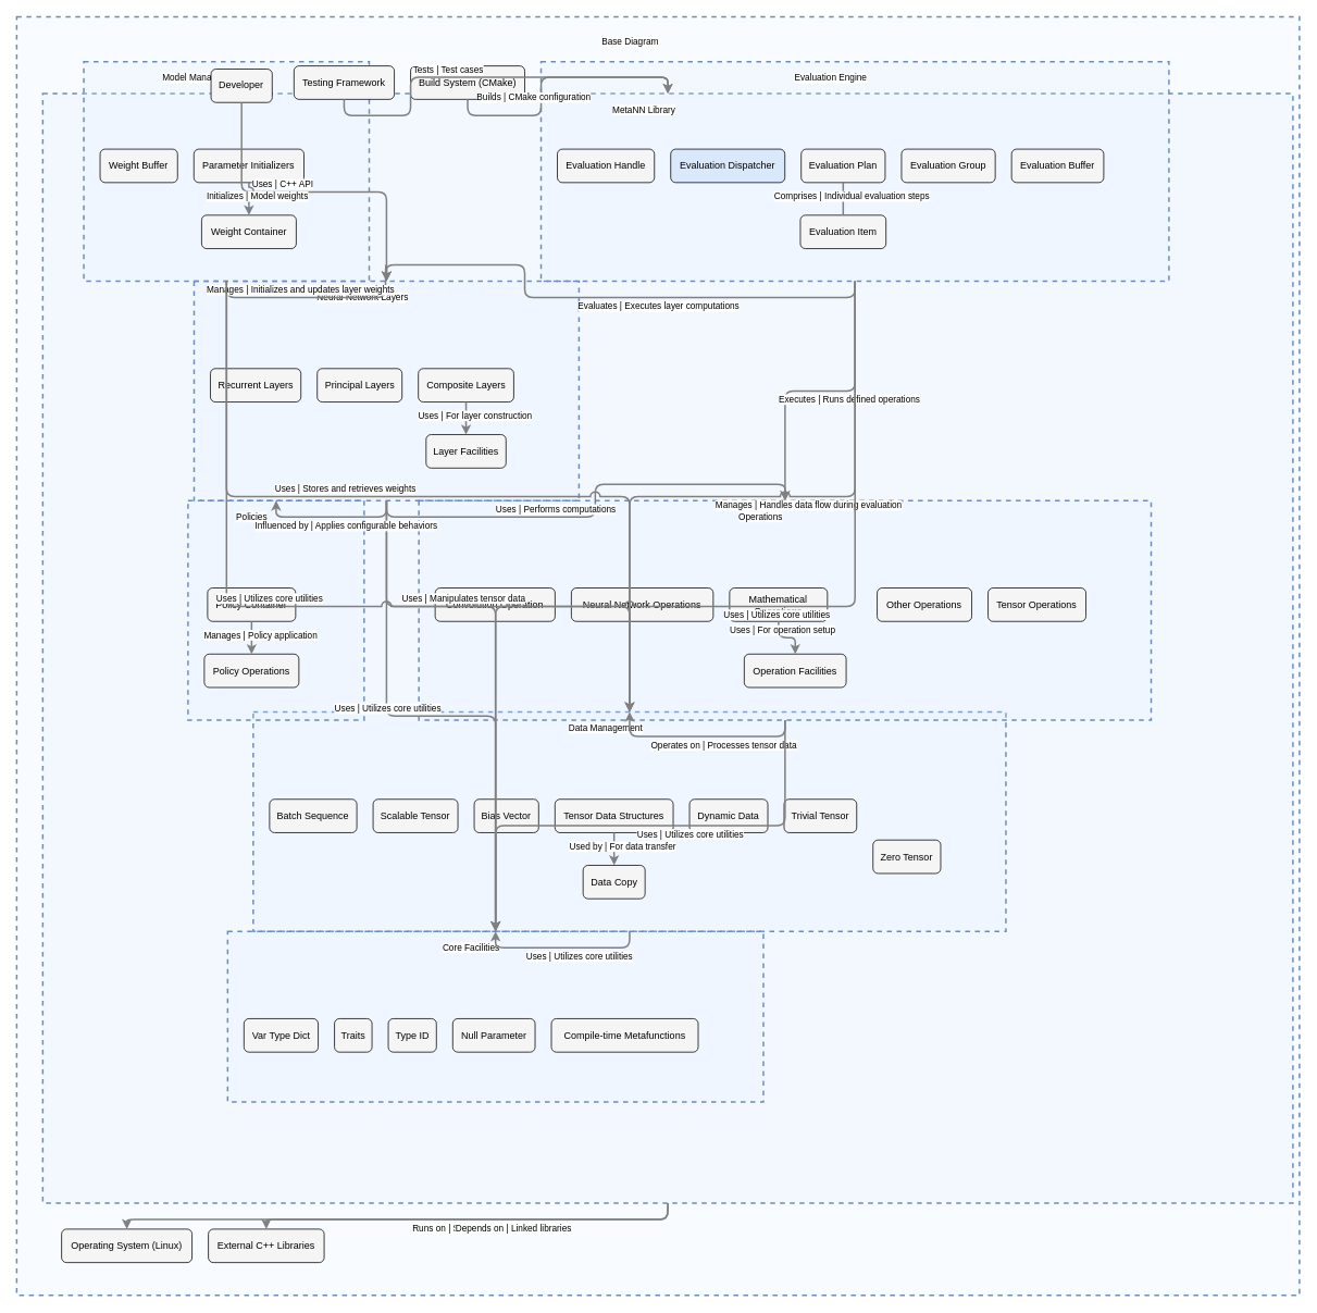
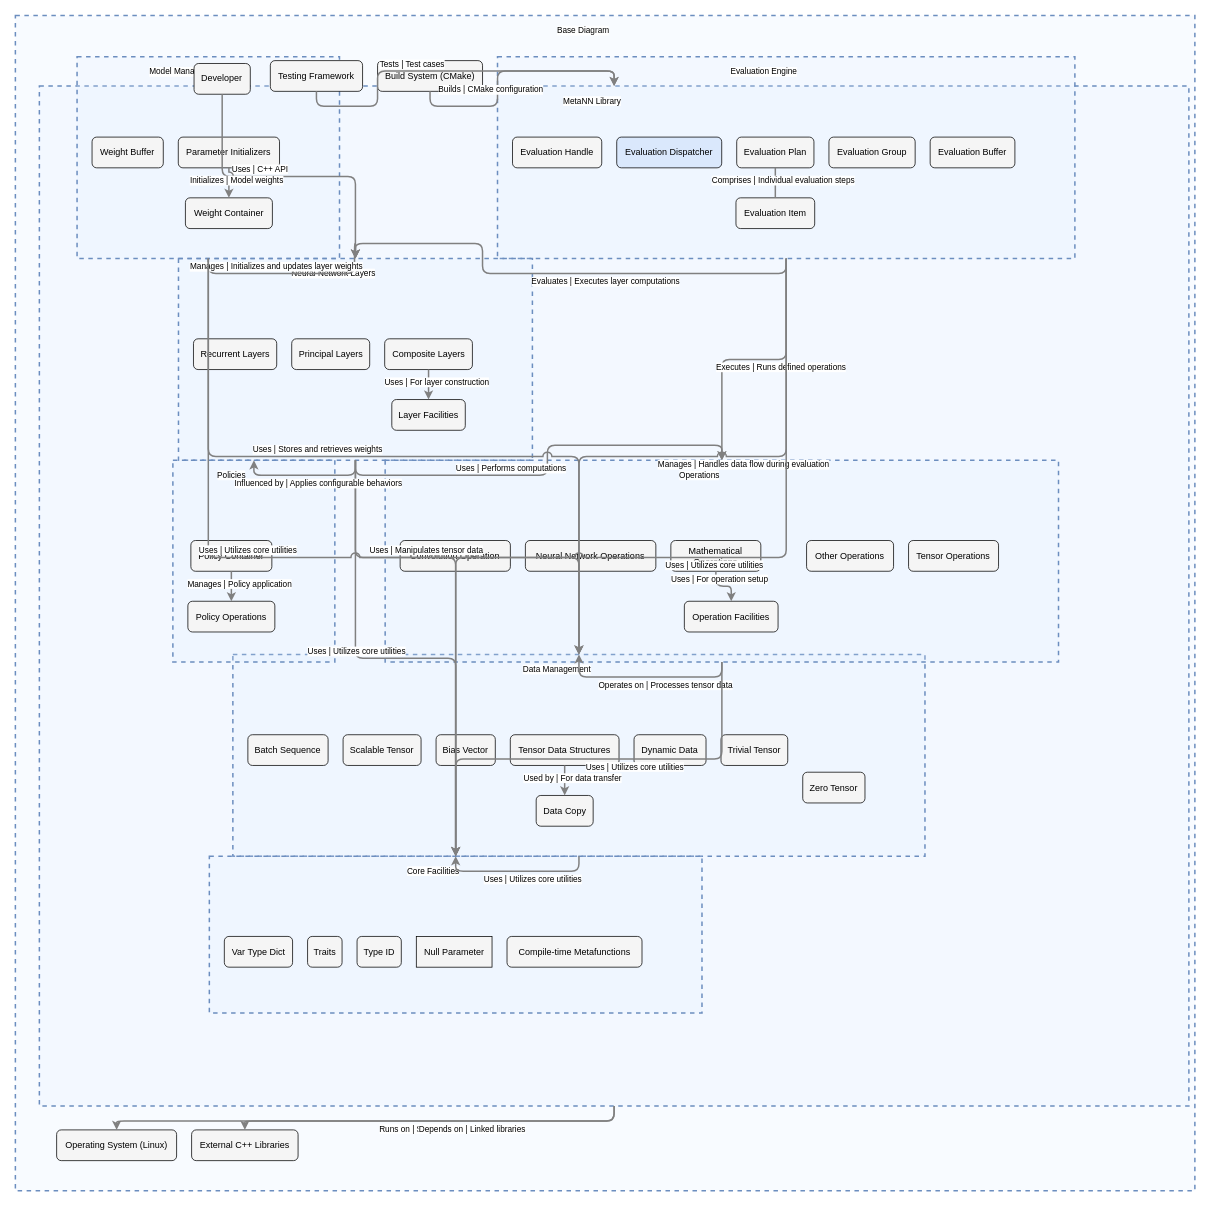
- <mxCell id="19" value="Base Diagram" style="edgeLabel;html=1;align=center;verticalAlign=middle;resizable=0;labelBackgroundColor=white;spacing=5" vertex="1" parent="1"><mxGeometry x="23" y="38" width="1497" height="24" as="geometry" /></mxCell>
+ <mxCell id="19" value="Base Diagram" style="edgeLabel;html=1;align=center;verticalAlign=middle;resizable=0;labelBackgroundColor=white;spacing=5" vertex="1" parent="1"><mxGeometry x="28" y="28" width="1497" height="24" as="geometry" /></mxCell>
- <mxCell id="42" value="Null Parameter" style="rounded=1;whiteSpace=wrap;html=1;fillColor=#f5f5f5" vertex="1" parent="6"><mxGeometry x="276" y="107" width="101" height="41" as="geometry" /></mxCell>
+ <mxCell id="42" value="Null Parameter" style="whiteSpace=wrap;html=1;fillColor=#f5f5f5;rounded=0;" vertex="1" parent="6"><mxGeometry x="276" y="107" width="101" height="41" as="geometry" /></mxCell>
